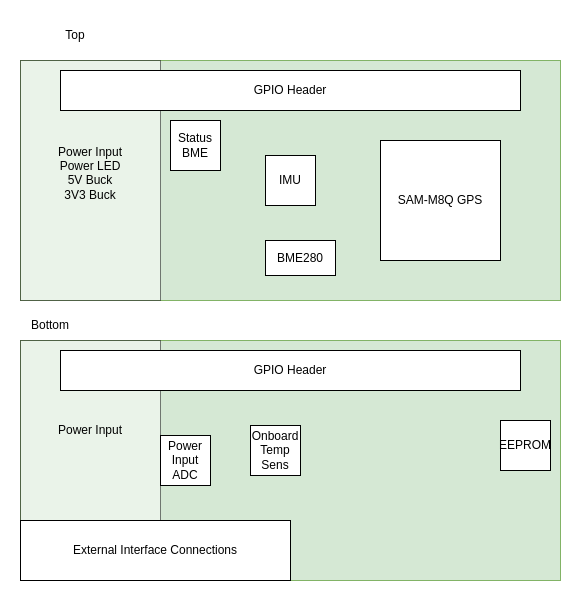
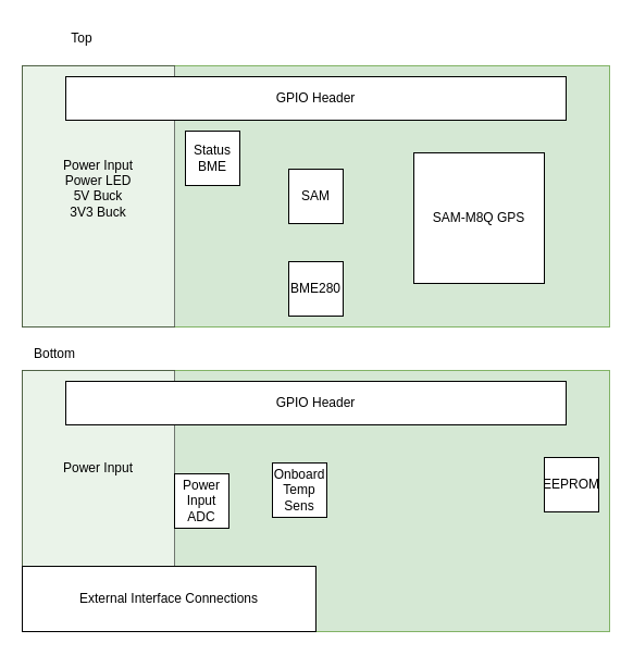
- <mxCell id="8" value="IMU" style="rounded=0;whiteSpace=wrap;html=1;" vertex="1" parent="1"><mxGeometry x="265" y="155" width="50" height="50" as="geometry" /></mxCell>
+ <mxCell id="8" value="SAM" style="rounded=0;whiteSpace=wrap;html=1;" vertex="1" parent="1"><mxGeometry x="265" y="155" width="50" height="50" as="geometry" /></mxCell>
- <mxCell id="17" value="BME280" style="rounded=0;whiteSpace=wrap;html=1;" vertex="1" parent="1"><mxGeometry x="265" y="240" width="70" height="35" as="geometry" /></mxCell>
+ <mxCell id="17" value="BME280" style="rounded=0;whiteSpace=wrap;html=1;" vertex="1" parent="1"><mxGeometry x="265" y="240" width="50" height="50" as="geometry" /></mxCell>
